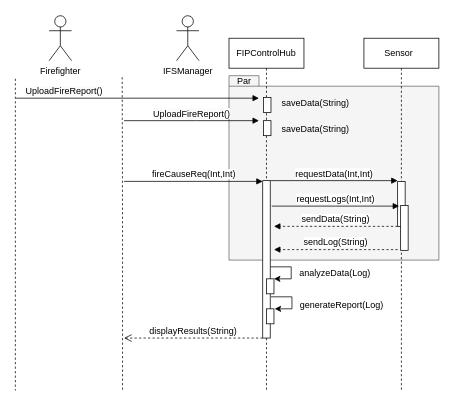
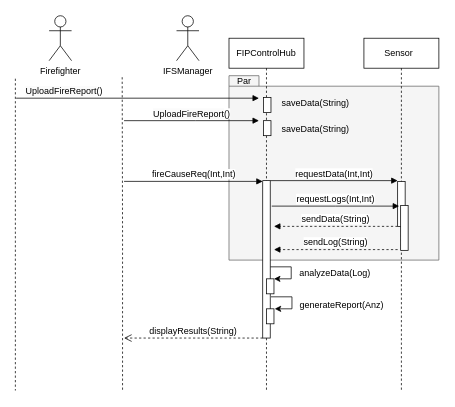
- <mxCell id="20" value="&lt;span style=&quot;padding: 0px; margin: 0px;&quot;&gt;generateReport&lt;/span&gt;&lt;span style=&quot;text-align: left;&quot;&gt;(Log)&lt;/span&gt;" style="text;html=1;align=center;verticalAlign=middle;resizable=0;points=[];autosize=1;strokeColor=none;fillColor=none;" parent="1" vertex="1"><mxGeometry x="385" y="391" width="140" height="30" as="geometry" /></mxCell>
+ <mxCell id="20" value="&lt;span style=&quot;padding: 0px; margin: 0px;&quot;&gt;generateReport&lt;/span&gt;&lt;span style=&quot;text-align: left;&quot;&gt;(Anz)&lt;/span&gt;" style="text;html=1;align=center;verticalAlign=middle;resizable=0;points=[];autosize=1;strokeColor=none;fillColor=none;" parent="1" vertex="1"><mxGeometry x="385" y="391" width="140" height="30" as="geometry" /></mxCell>
